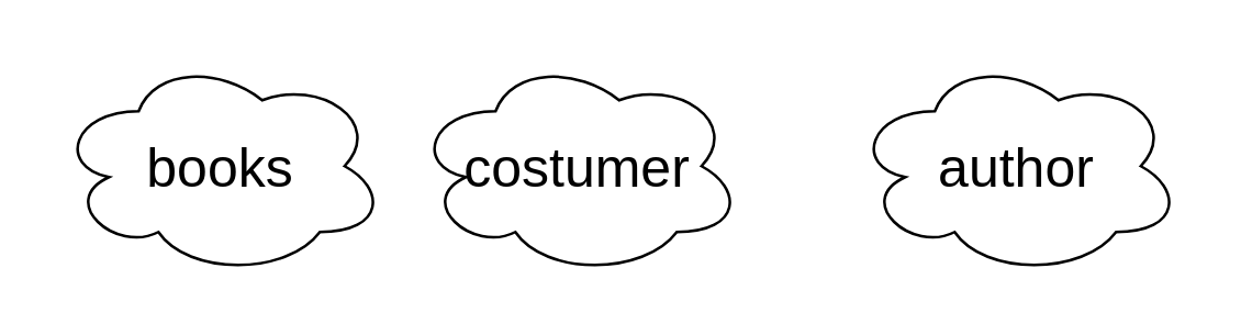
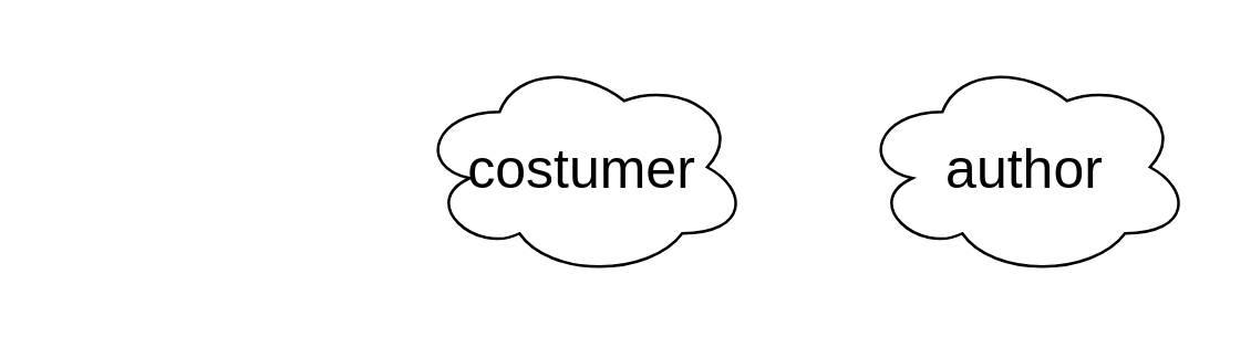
- <mxCell id="2" value="books" style="ellipse;shape=cloud;whiteSpace=wrap;html=1;hachureGap=4;fontFamily=Helvetica;fontSize=20;" parent="1" vertex="1"><mxGeometry x="20" y="20" width="120" height="80" as="geometry" /></mxCell>
